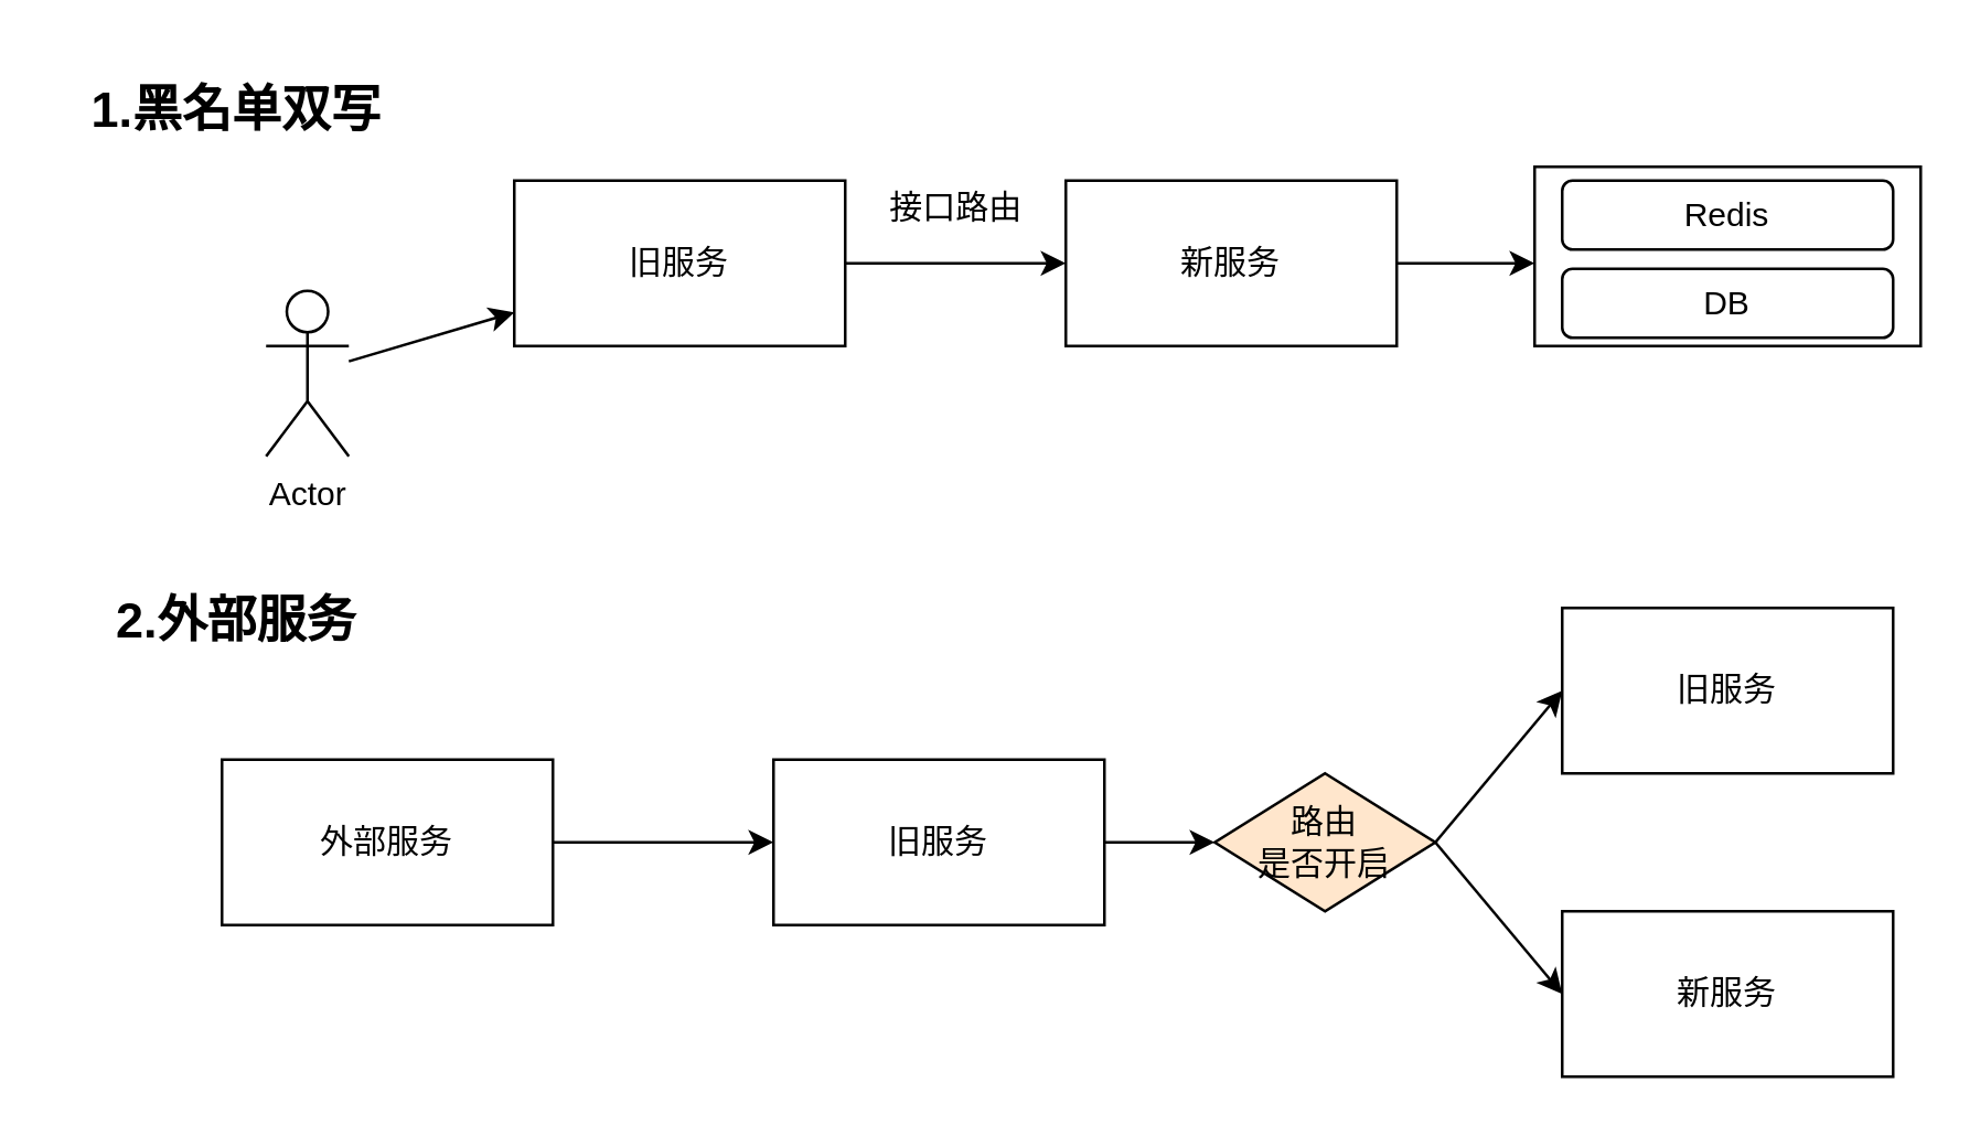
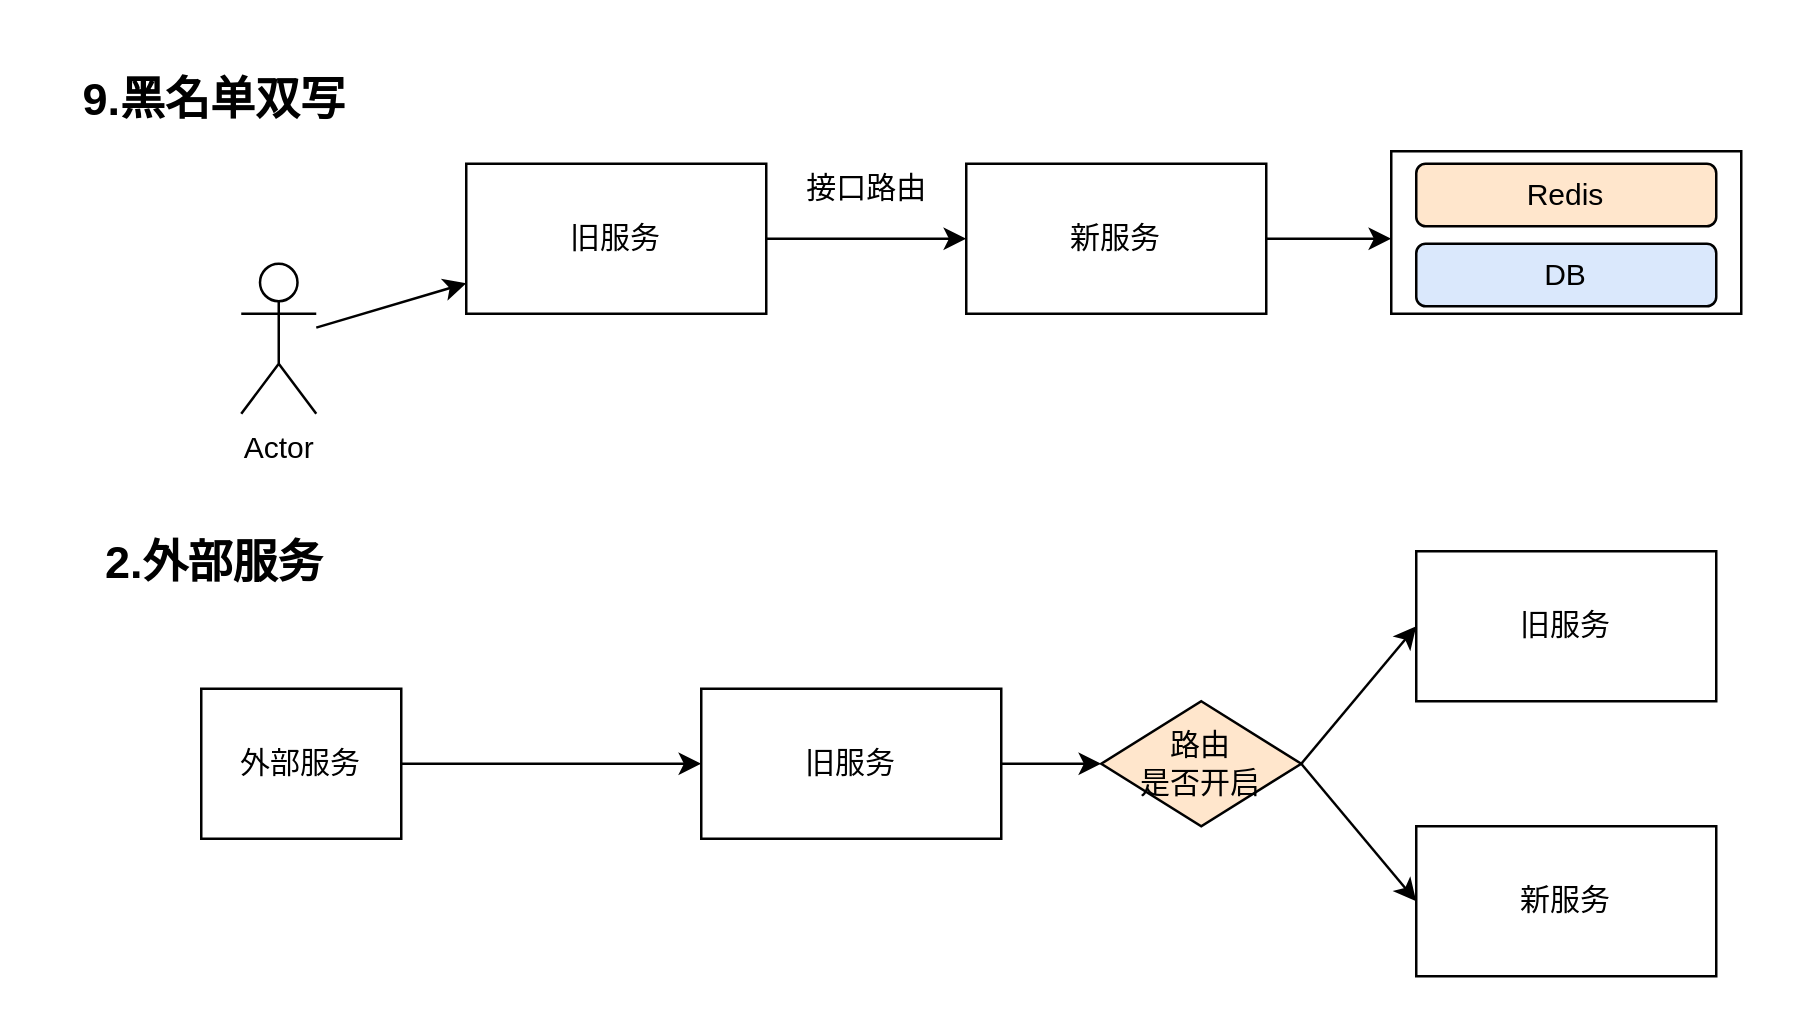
- <mxCell id="8" value="&lt;b&gt;&lt;font style=&quot;font-size: 18px;&quot;&gt;1.黑名单双写&lt;/font&gt;&lt;/b&gt;" style="text;html=1;align=center;verticalAlign=middle;resizable=0;points=[];autosize=1;strokeColor=none;fillColor=none;" vertex="1" parent="1"><mxGeometry x="20" y="20" width="130" height="40" as="geometry" /></mxCell>
+ <mxCell id="8" value="&lt;b&gt;&lt;font style=&quot;font-size: 18px;&quot;&gt;9.黑名单双写&lt;/font&gt;&lt;/b&gt;" style="text;html=1;align=center;verticalAlign=middle;resizable=0;points=[];autosize=1;strokeColor=none;fillColor=none;" vertex="1" parent="1"><mxGeometry x="20" y="20" width="130" height="40" as="geometry" /></mxCell>
- <mxCell id="9" value="Redis" style="rounded=1;whiteSpace=wrap;html=1;" vertex="1" parent="1"><mxGeometry x="566" y="65" width="120" height="25" as="geometry" /></mxCell>
+ <mxCell id="9" value="Redis" style="rounded=1;whiteSpace=wrap;html=1;fillColor=#ffe6cc;" vertex="1" parent="1"><mxGeometry x="566" y="65" width="120" height="25" as="geometry" /></mxCell>
- <mxCell id="10" value="DB" style="rounded=1;whiteSpace=wrap;html=1;" vertex="1" parent="1"><mxGeometry x="566" y="97" width="120" height="25" as="geometry" /></mxCell>
+ <mxCell id="10" value="DB" style="rounded=1;whiteSpace=wrap;html=1;fillColor=#dae8fc;" vertex="1" parent="1"><mxGeometry x="566" y="97" width="120" height="25" as="geometry" /></mxCell>
- <mxCell id="14" value="外部服务" style="rounded=0;whiteSpace=wrap;html=1;" vertex="1" parent="1"><mxGeometry x="80" y="275" width="120" height="60" as="geometry" /></mxCell>
+ <mxCell id="14" value="外部服务" style="rounded=0;whiteSpace=wrap;html=1;" vertex="1" parent="1"><mxGeometry x="80" y="275" width="80" height="60" as="geometry" /></mxCell>
